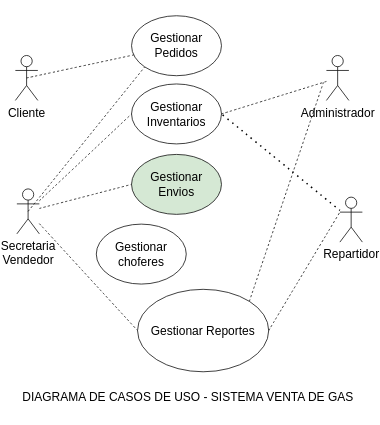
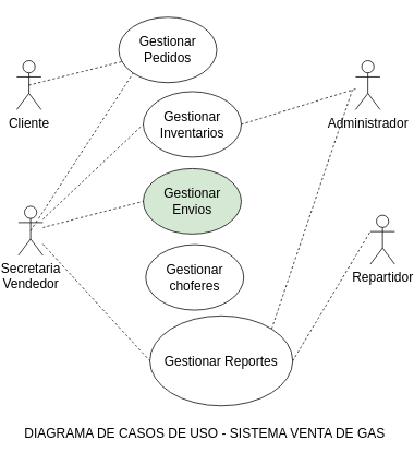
- <mxCell id="6" value="Gestionar Pedidos" style="ellipse;whiteSpace=wrap;html=1;fontSize=16;" vertex="1" parent="1"><mxGeometry x="175" y="20" width="120" height="80" as="geometry" /></mxCell>
+ <mxCell id="6" value="Gestionar Pedidos" style="ellipse;whiteSpace=wrap;html=1;fontSize=16;" vertex="1" parent="1"><mxGeometry x="145" y="20" width="120" height="80" as="geometry" /></mxCell>
- <mxCell id="12" value="" style="endArrow=none;dashed=1;html=1;dashPattern=1 3;strokeWidth=2;rounded=0;fontSize=12;startSize=8;endSize=8;curved=1;entryX=1;entryY=0.5;entryDx=0;entryDy=0;" edge="1" parent="1" source="5" target="9"><mxGeometry width="50" height="50" relative="1" as="geometry"><mxPoint x="220" y="364" as="sourcePoint" /><mxPoint x="270" y="314" as="targetPoint" /></mxGeometry></mxCell>
- <mxCell id="19" value="Gestionar choferes" style="ellipse;whiteSpace=wrap;html=1;fontSize=16;" vertex="1" parent="1"><mxGeometry x="128" y="298" width="120" height="80" as="geometry" /></mxCell>
+ <mxCell id="19" value="Gestionar choferes" style="ellipse;whiteSpace=wrap;html=1;fontSize=16;" vertex="1" parent="1"><mxGeometry x="178" y="298" width="120" height="80" as="geometry" /></mxCell>
